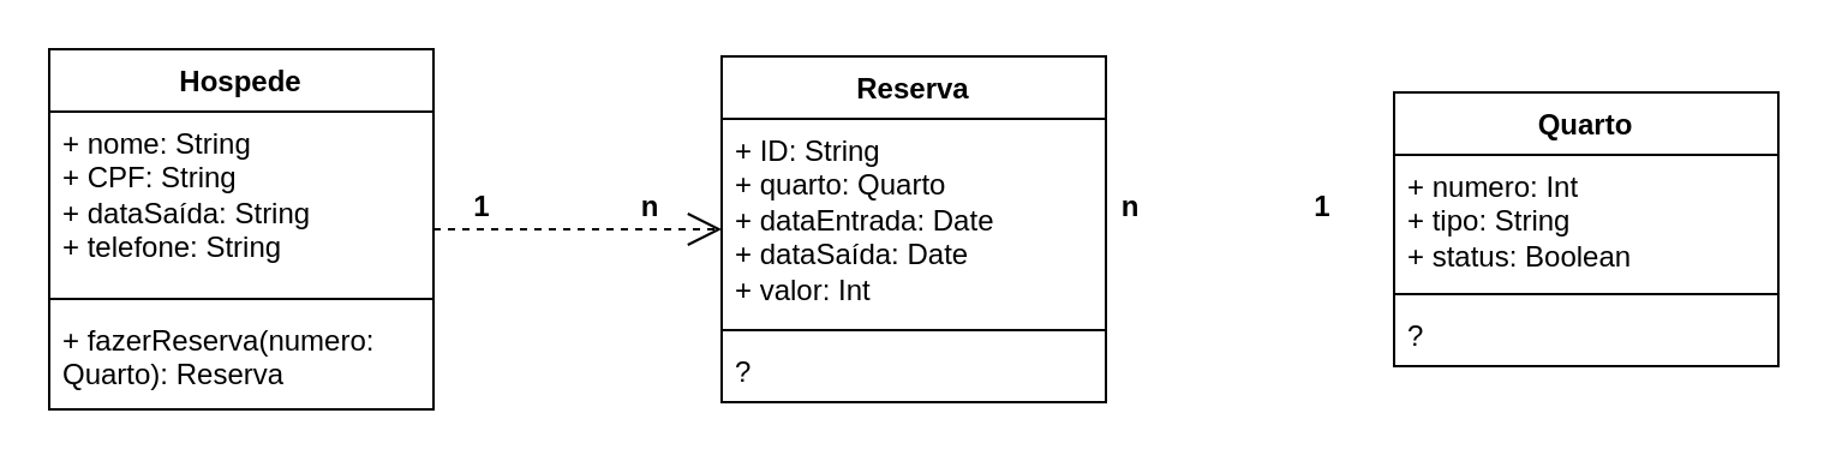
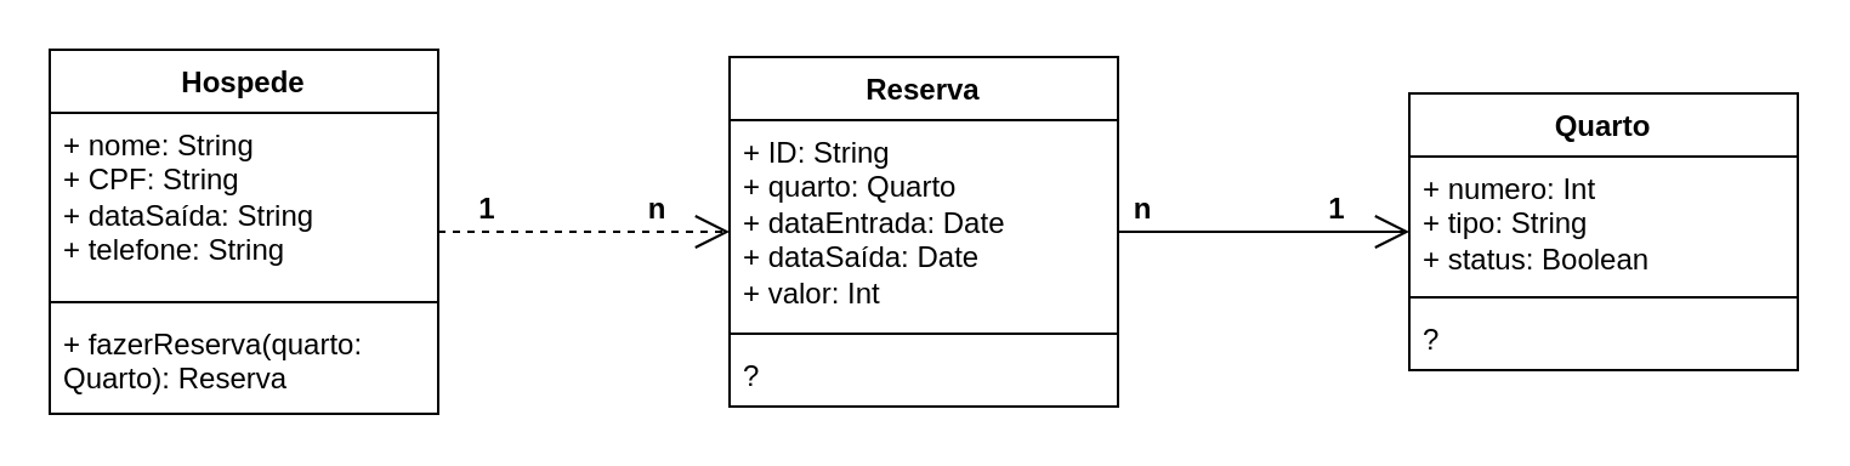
+ <mxCell id="15" value="" style="endArrow=open;endFill=1;endSize=12;html=1;rounded=0;" edge="1" parent="1" source="10" target="6"><mxGeometry width="160" relative="1" as="geometry"><mxPoint x="290" y="243" as="sourcePoint" /><mxPoint x="450" y="243" as="targetPoint" /></mxGeometry></mxCell>
- <mxCell id="5" value="+ fazerReserva(numero: Quarto): Reserva" style="text;strokeColor=none;fillColor=none;align=left;verticalAlign=top;spacingLeft=4;spacingRight=4;overflow=hidden;rotatable=0;points=[[0,0.5],[1,0.5]];portConstraint=eastwest;whiteSpace=wrap;html=1;" vertex="1" parent="2"><mxGeometry y="108" width="160" height="42" as="geometry" /></mxCell>
+ <mxCell id="5" value="+ fazerReserva(quarto: Quarto): Reserva" style="text;strokeColor=none;fillColor=none;align=left;verticalAlign=top;spacingLeft=4;spacingRight=4;overflow=hidden;rotatable=0;points=[[0,0.5],[1,0.5]];portConstraint=eastwest;whiteSpace=wrap;html=1;" vertex="1" parent="2"><mxGeometry y="108" width="160" height="42" as="geometry" /></mxCell>
